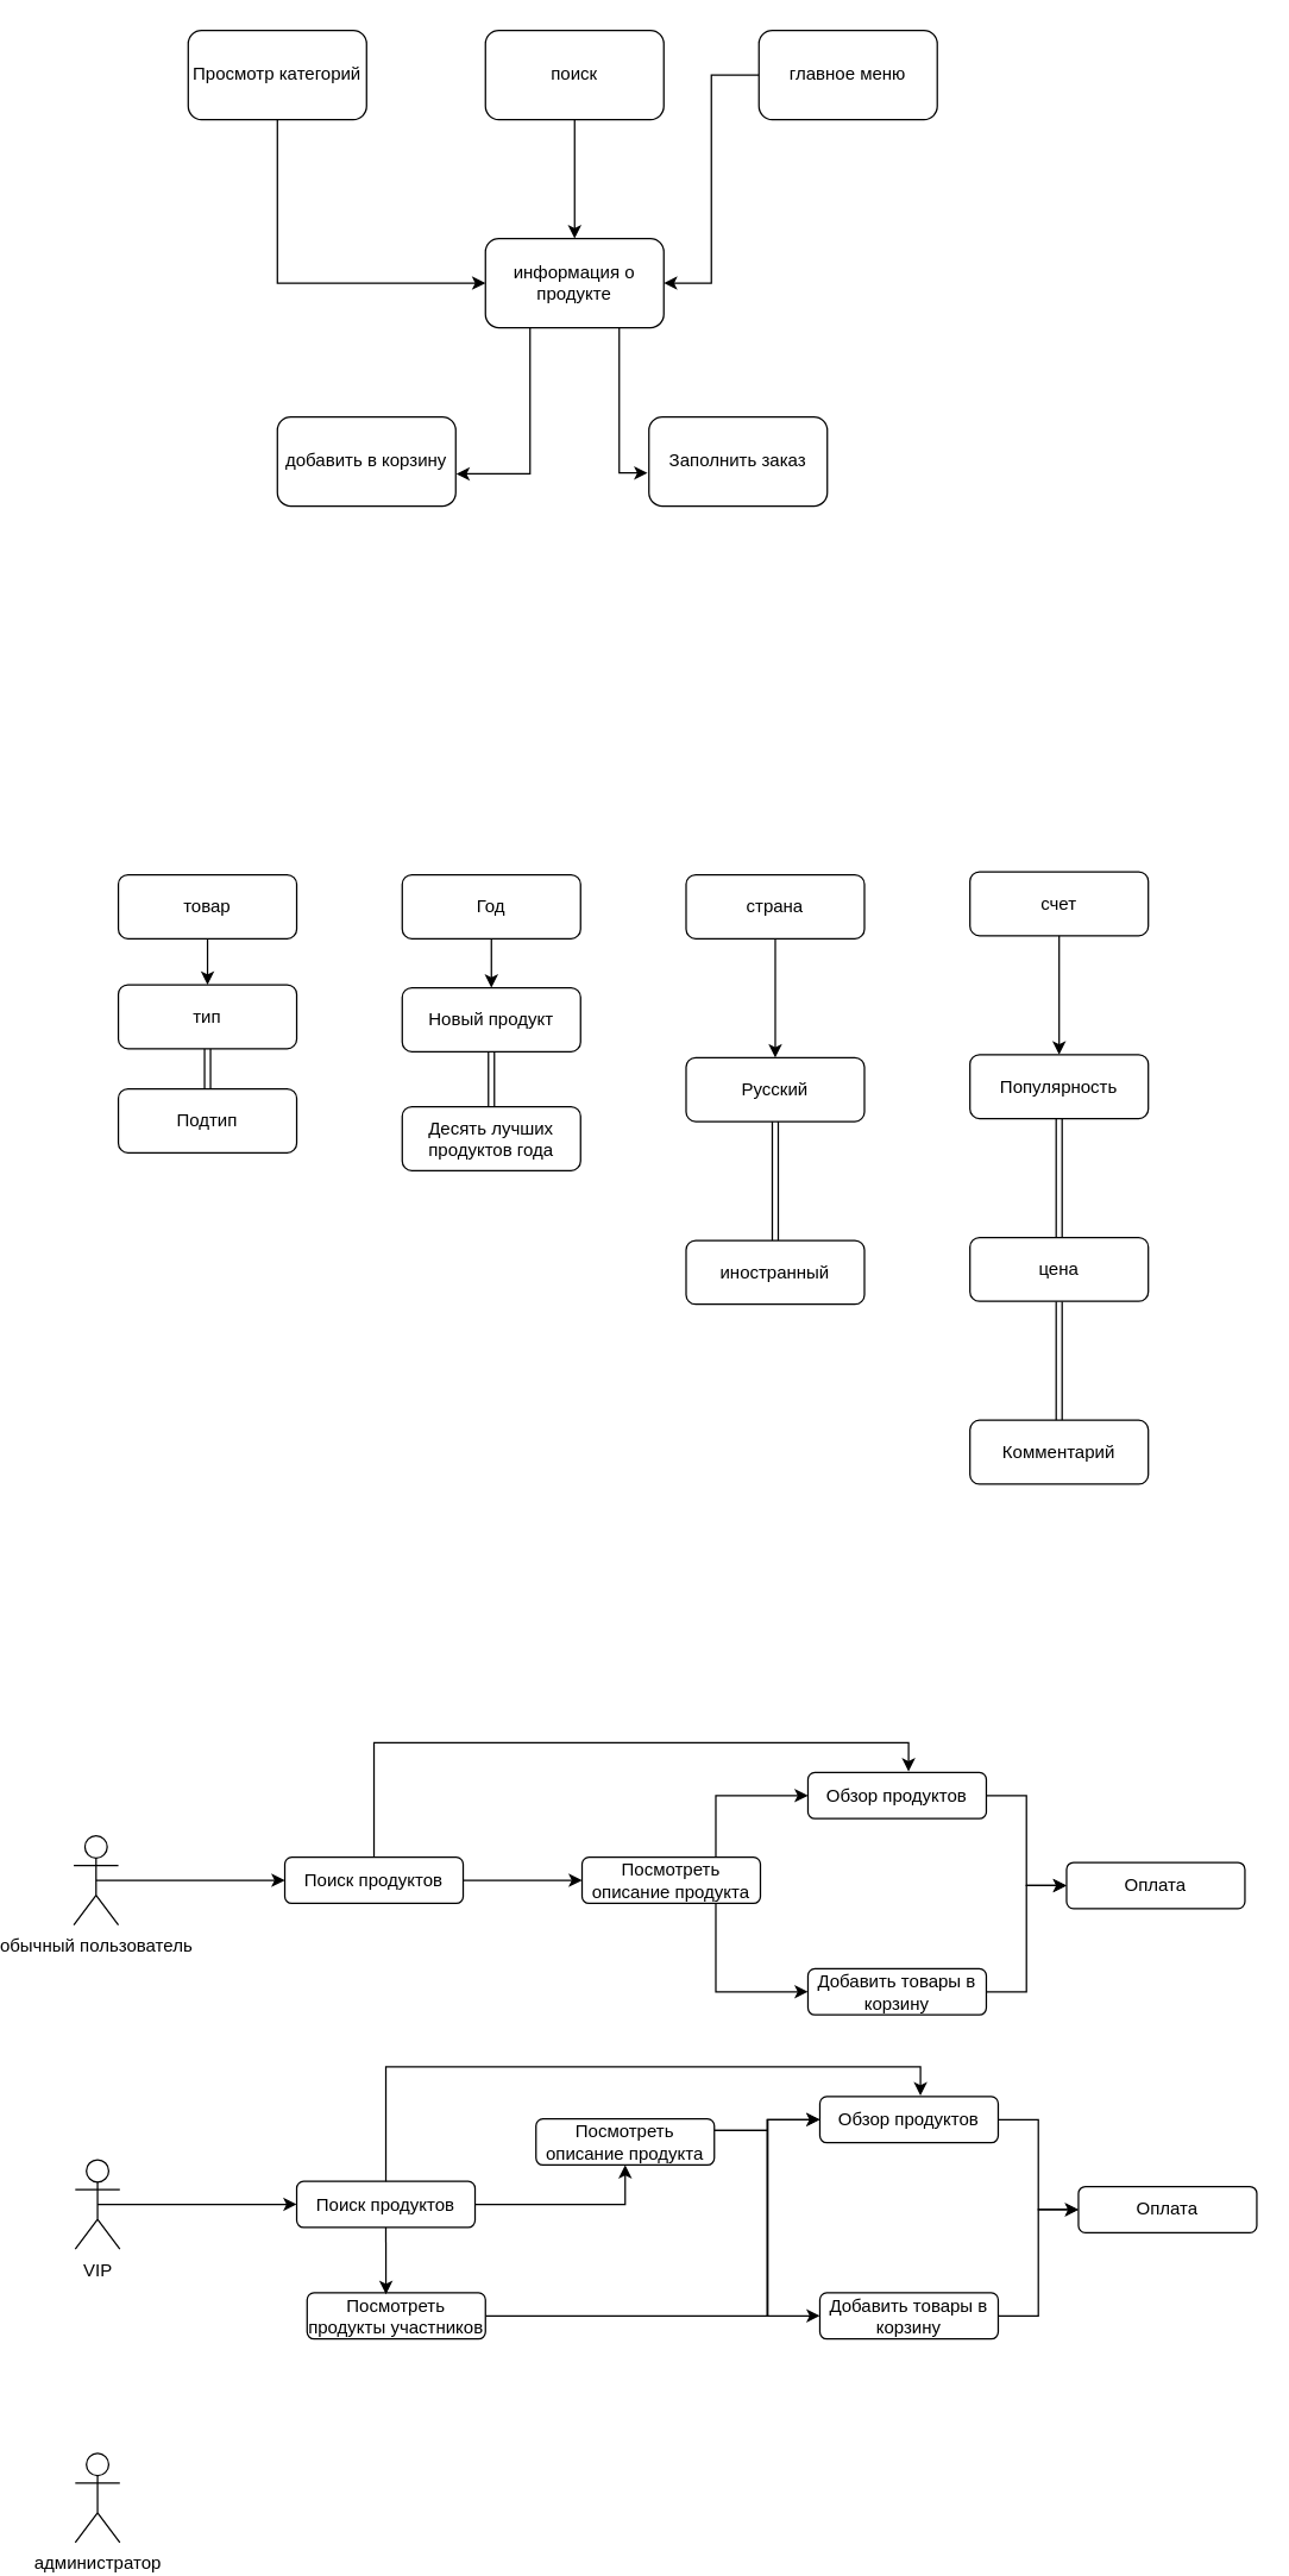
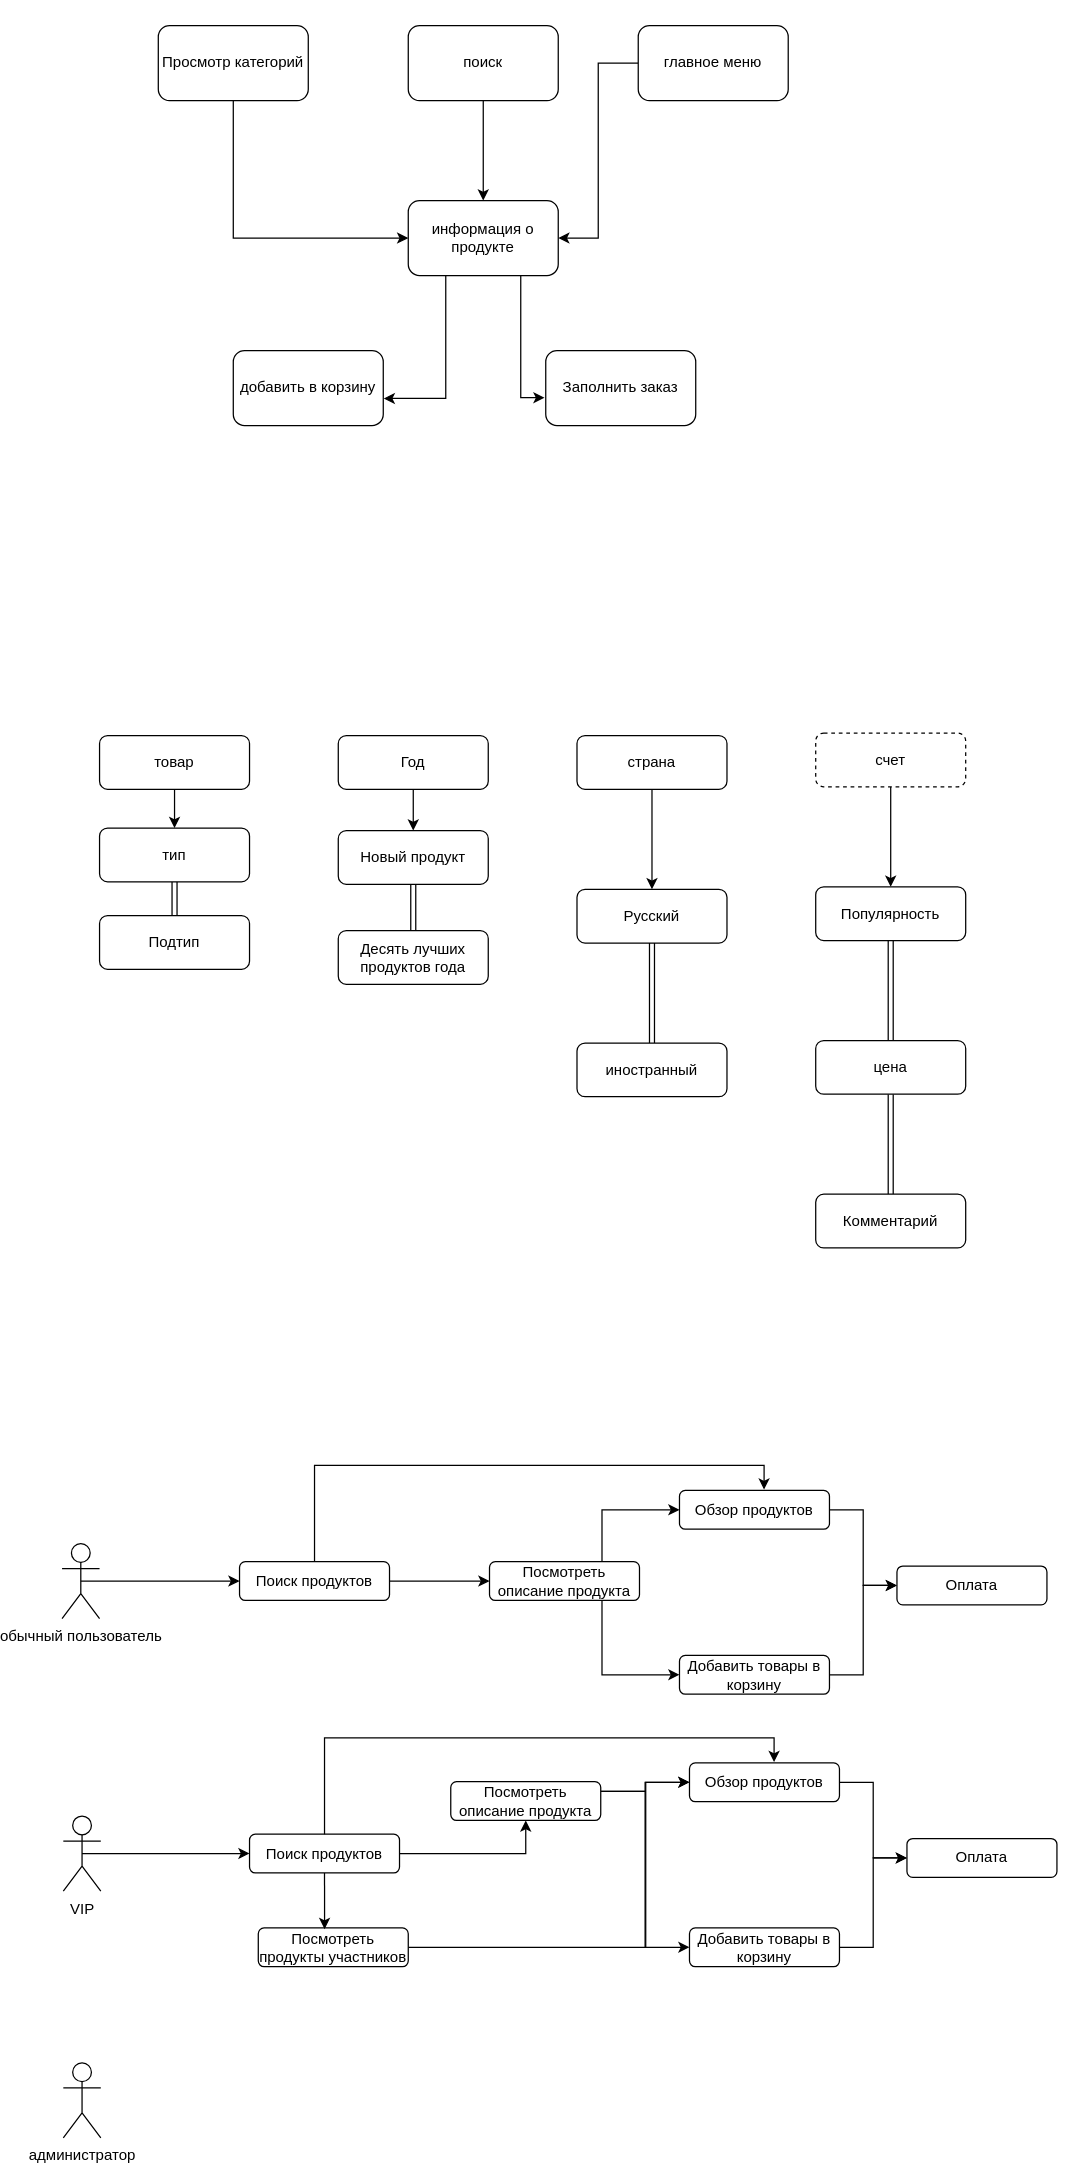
- <mxCell id="26" value="счет" style="rounded=1;whiteSpace=wrap;html=1;" vertex="1" parent="1"><mxGeometry x="623" y="586" width="120" height="43" as="geometry" /></mxCell>
+ <mxCell id="26" value="счет" style="rounded=1;whiteSpace=wrap;html=1;dashed=1;" vertex="1" parent="1"><mxGeometry x="623" y="586" width="120" height="43" as="geometry" /></mxCell>
